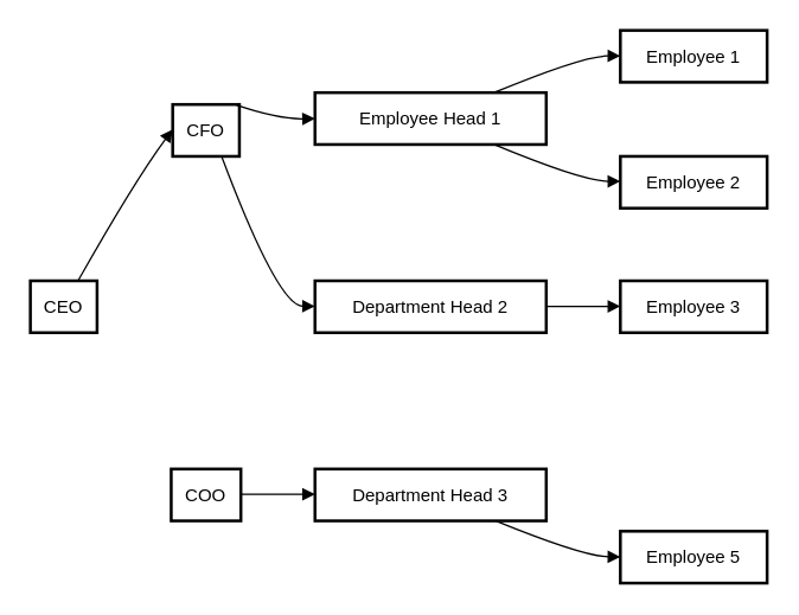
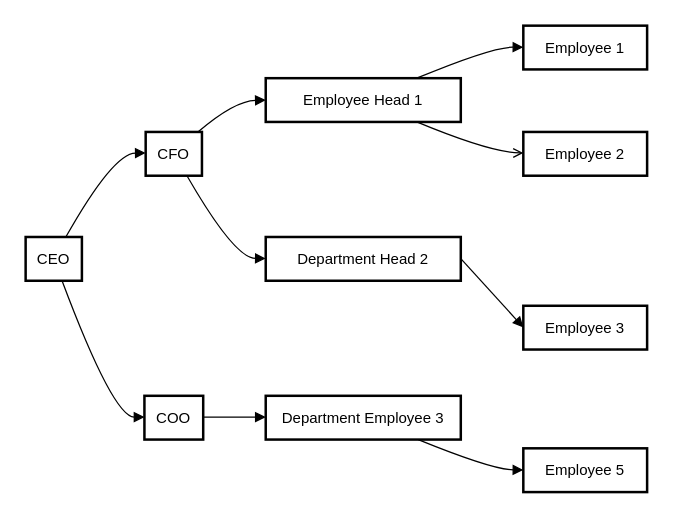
- <mxCell id="3" value="CFO" style="whiteSpace=wrap;strokeWidth=2;" vertex="1" parent="1"><mxGeometry x="116" y="70" width="45" height="35" as="geometry" /></mxCell>
+ <mxCell id="3" value="CFO" style="whiteSpace=wrap;strokeWidth=2;" vertex="1" parent="1"><mxGeometry x="116" y="105" width="45" height="35" as="geometry" /></mxCell>
- <mxCell id="18" value="" style="curved=1;startArrow=none;endArrow=block;exitX=0.77;exitY=0.993;entryX=0.001;entryY=0.479;" edge="1" parent="1" source="5" target="9"><mxGeometry relative="1" as="geometry"><Array as="points"><mxPoint x="393" y="122" /></Array></mxGeometry></mxCell>
+ <mxCell id="18" value="" style="curved=1;startArrow=none;endArrow=open;exitX=0.77;exitY=0.993;entryX=0.001;entryY=0.479;" edge="1" parent="1" source="5" target="9"><mxGeometry relative="1" as="geometry"><Array as="points"><mxPoint x="393" y="122" /></Array></mxGeometry></mxCell>
- <mxCell id="10" value="Employee 3" style="whiteSpace=wrap;strokeWidth=2;" vertex="1" parent="1"><mxGeometry x="418" y="189" width="99" height="35" as="geometry" /></mxCell>
+ <mxCell id="10" value="Employee 3" style="whiteSpace=wrap;strokeWidth=2;" vertex="1" parent="1"><mxGeometry x="418" y="244" width="99" height="35" as="geometry" /></mxCell>
+ <mxCell id="13" value="" style="curved=1;startArrow=none;endArrow=block;exitX=0.643;exitY=0.986;entryX=-0.002;entryY=0.486;" edge="1" parent="1" source="2" target="4"><mxGeometry relative="1" as="geometry"><Array as="points"><mxPoint x="90" y="333" /></Array></mxGeometry></mxCell>
- <mxCell id="7" value="Department Head 3" style="whiteSpace=wrap;strokeWidth=2;" vertex="1" parent="1"><mxGeometry x="212" y="316" width="156" height="35" as="geometry" /></mxCell>
+ <mxCell id="7" value="Department Employee 3" style="whiteSpace=wrap;strokeWidth=2;" vertex="1" parent="1"><mxGeometry x="212" y="316" width="156" height="35" as="geometry" /></mxCell>
